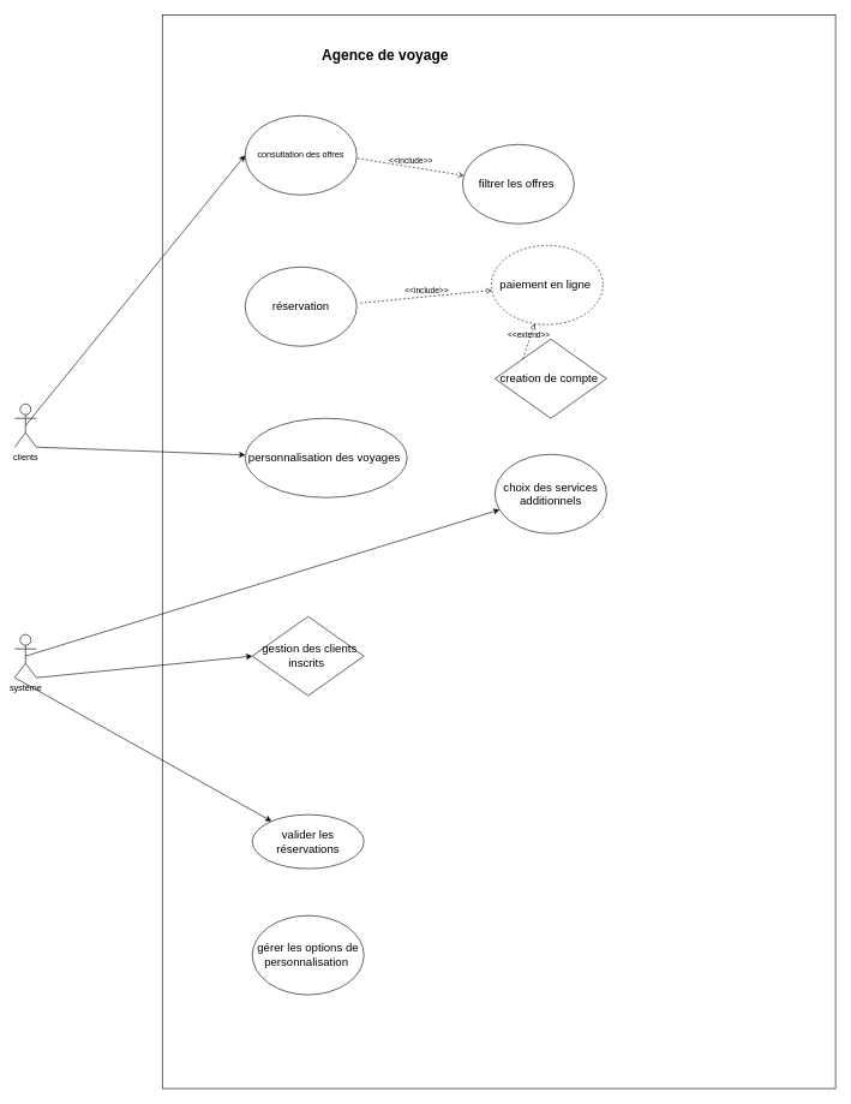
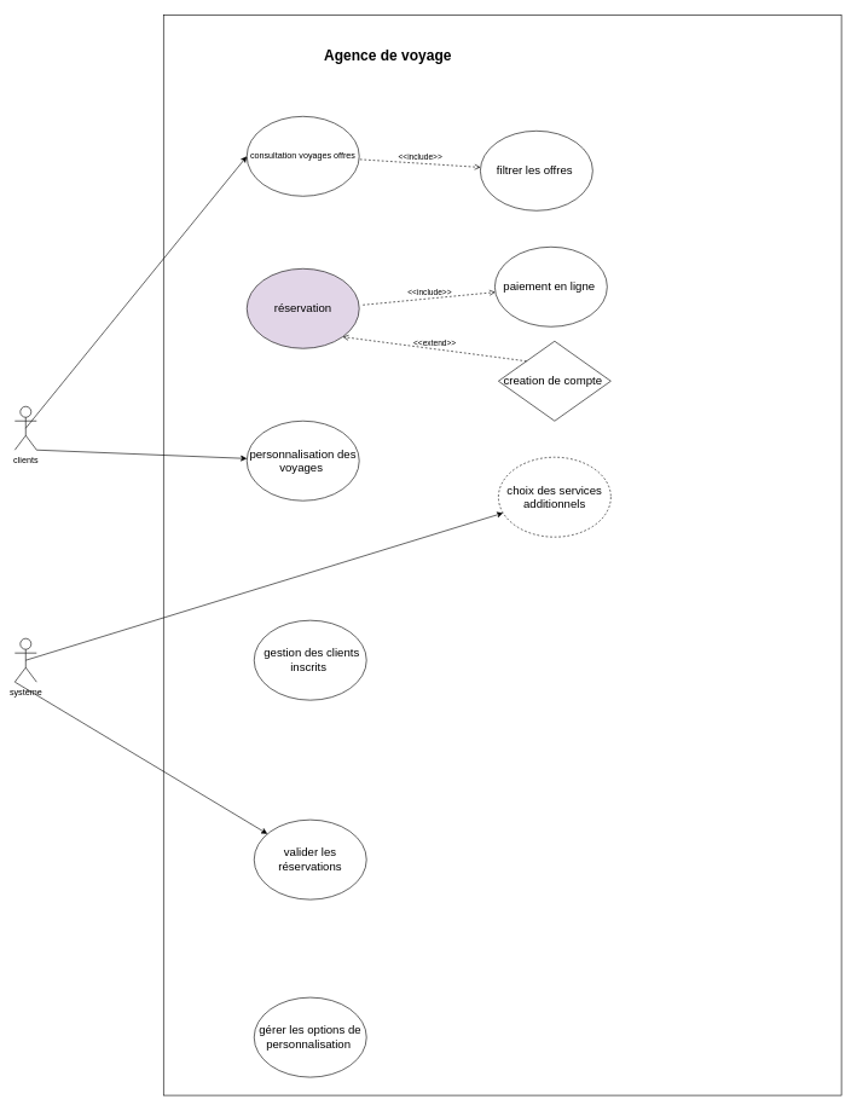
- <mxCell id="9" value="&lt;br&gt;&lt;span lang=&quot;FR&quot;&gt;&amp;nbsp; &amp;nbsp;&lt;br&gt;consultation des offres &lt;/span&gt;&lt;br&gt;&lt;br&gt;&lt;br&gt;" style="ellipse;whiteSpace=wrap;html=1;" parent="1" vertex="1"><mxGeometry x="340" y="160" width="155" height="110" as="geometry" /></mxCell>
+ <mxCell id="9" value="&lt;br&gt;&lt;span lang=&quot;FR&quot;&gt;&amp;nbsp; &amp;nbsp;&lt;br&gt;consultation voyages offres &lt;/span&gt;&lt;br&gt;&lt;br&gt;&lt;br&gt;" style="ellipse;whiteSpace=wrap;html=1;" parent="1" vertex="1"><mxGeometry x="340" y="160" width="155" height="110" as="geometry" /></mxCell>
- <mxCell id="15" value="&lt;span style=&quot;font-size: 12pt; line-height: 115%; font-family: Aptos, sans-serif;&quot; lang=&quot;FR&quot;&gt;filtrer les offres&amp;nbsp;&lt;/span&gt;" style="ellipse;whiteSpace=wrap;html=1;" parent="1" vertex="1"><mxGeometry x="642" y="200" width="155" height="110" as="geometry" /></mxCell>
+ <mxCell id="15" value="&lt;span style=&quot;font-size: 12pt; line-height: 115%; font-family: Aptos, sans-serif;&quot; lang=&quot;FR&quot;&gt;filtrer les offres&amp;nbsp;&lt;/span&gt;" style="ellipse;whiteSpace=wrap;html=1;" parent="1" vertex="1"><mxGeometry x="662" y="180" width="155" height="110" as="geometry" /></mxCell>
- <mxCell id="16" value="&lt;span style=&quot;font-size: 12pt; line-height: 115%; font-family: Aptos, sans-serif;&quot; lang=&quot;FR&quot;&gt;paiement en ligne&amp;nbsp;&lt;/span&gt;" style="ellipse;whiteSpace=wrap;html=1;dashed=1;" parent="1" vertex="1"><mxGeometry x="682" y="340" width="155" height="110" as="geometry" /></mxCell>
+ <mxCell id="16" value="&lt;span style=&quot;font-size: 12pt; line-height: 115%; font-family: Aptos, sans-serif;&quot; lang=&quot;FR&quot;&gt;paiement en ligne&amp;nbsp;&lt;/span&gt;" style="ellipse;whiteSpace=wrap;html=1;" parent="1" vertex="1"><mxGeometry x="682" y="340" width="155" height="110" as="geometry" /></mxCell>
- <mxCell id="10" value="&lt;span style=&quot;font-size: 12pt; line-height: 115%; font-family: Aptos, sans-serif;&quot; lang=&quot;FR&quot;&gt;réservation&lt;/span&gt;" style="ellipse;whiteSpace=wrap;html=1;" parent="1" vertex="1"><mxGeometry x="340" y="370" width="155" height="110" as="geometry" /></mxCell>
+ <mxCell id="10" value="&lt;span style=&quot;font-size: 12pt; line-height: 115%; font-family: Aptos, sans-serif;&quot; lang=&quot;FR&quot;&gt;réservation&lt;/span&gt;" style="ellipse;whiteSpace=wrap;html=1;fillColor=#e1d5e7;" parent="1" vertex="1"><mxGeometry x="340" y="370" width="155" height="110" as="geometry" /></mxCell>
- <mxCell id="23" value="&amp;lt;&amp;lt;extend&amp;gt;&amp;gt;" style="html=1;verticalAlign=bottom;labelBackgroundColor=none;endArrow=open;endFill=0;dashed=1;exitX=0;exitY=0;exitDx=0;exitDy=0;" edge="1" parent="1" source="17" target="16"><mxGeometry width="160" relative="1" as="geometry"><mxPoint x="510" y="590" as="sourcePoint" /><mxPoint x="670" y="590" as="targetPoint" /></mxGeometry></mxCell>
+ <mxCell id="23" value="&amp;lt;&amp;lt;extend&amp;gt;&amp;gt;" style="html=1;verticalAlign=bottom;labelBackgroundColor=none;endArrow=open;endFill=0;dashed=1;entryX=1;entryY=1;entryDx=0;entryDy=0;exitX=0;exitY=0;exitDx=0;exitDy=0;" edge="1" parent="1" source="17" target="10"><mxGeometry width="160" relative="1" as="geometry"><mxPoint x="510" y="590" as="sourcePoint" /><mxPoint x="670" y="590" as="targetPoint" /></mxGeometry></mxCell>
- <mxCell id="11" value="&lt;span style=&quot;font-size: 12pt; line-height: 115%; font-family: Aptos, sans-serif;&quot; lang=&quot;FR&quot;&gt;personnalisation des voyages&amp;nbsp;&lt;/span&gt;" style="ellipse;whiteSpace=wrap;html=1;" parent="1" vertex="1"><mxGeometry x="340" y="580" width="225" height="110" as="geometry" /></mxCell>
+ <mxCell id="11" value="&lt;span style=&quot;font-size: 12pt; line-height: 115%; font-family: Aptos, sans-serif;&quot; lang=&quot;FR&quot;&gt;personnalisation des voyages&amp;nbsp;&lt;/span&gt;" style="ellipse;whiteSpace=wrap;html=1;" parent="1" vertex="1"><mxGeometry x="340" y="580" width="155" height="110" as="geometry" /></mxCell>
- <mxCell id="18" value="&lt;span style=&quot;font-size: 12pt; line-height: 115%; font-family: Aptos, sans-serif;&quot; lang=&quot;FR&quot;&gt;choix des services additionnels&lt;/span&gt;" style="ellipse;whiteSpace=wrap;html=1;" parent="1" vertex="1"><mxGeometry x="687" y="630" width="155" height="110" as="geometry" /></mxCell>
+ <mxCell id="18" value="&lt;span style=&quot;font-size: 12pt; line-height: 115%; font-family: Aptos, sans-serif;&quot; lang=&quot;FR&quot;&gt;choix des services additionnels&lt;/span&gt;" style="ellipse;whiteSpace=wrap;html=1;dashed=1;" parent="1" vertex="1"><mxGeometry x="687" y="630" width="155" height="110" as="geometry" /></mxCell>
- <mxCell id="8" value="&lt;span style=&quot;font-size: 12pt; line-height: 115%; font-family: Aptos, sans-serif;&quot; lang=&quot;FR&quot;&gt;&amp;nbsp;gestion des clients inscrits&amp;nbsp;&lt;/span&gt;" style="rhombus;whiteSpace=wrap;html=1;" parent="1" vertex="1"><mxGeometry x="350" y="855" width="155" height="110" as="geometry" /></mxCell>
+ <mxCell id="8" value="&lt;span style=&quot;font-size: 12pt; line-height: 115%; font-family: Aptos, sans-serif;&quot; lang=&quot;FR&quot;&gt;&amp;nbsp;gestion des clients inscrits&amp;nbsp;&lt;/span&gt;" style="ellipse;whiteSpace=wrap;html=1;" parent="1" vertex="1"><mxGeometry x="350" y="855" width="155" height="110" as="geometry" /></mxCell>
- <mxCell id="14" value="" style="endArrow=classic;html=1;fontSize=20;entryX=0;entryY=0.5;entryDx=0;entryDy=0;exitX=1;exitY=1;exitDx=0;exitDy=0;exitPerimeter=0;" parent="1" source="7" target="8" edge="1"><mxGeometry width="50" height="50" relative="1" as="geometry"><mxPoint x="1030" y="530" as="sourcePoint" /><mxPoint x="480" y="640" as="targetPoint" /><Array as="points" /></mxGeometry></mxCell>
- <mxCell id="19" value="&lt;span style=&quot;font-size: 12pt; line-height: 115%; font-family: Aptos, sans-serif;&quot; lang=&quot;FR&quot;&gt;valider les réservations&lt;/span&gt;" style="ellipse;whiteSpace=wrap;html=1;" vertex="1" parent="1"><mxGeometry x="350" y="1130" width="155" height="75" as="geometry" /></mxCell>
+ <mxCell id="19" value="&lt;span style=&quot;font-size: 12pt; line-height: 115%; font-family: Aptos, sans-serif;&quot; lang=&quot;FR&quot;&gt;valider les réservations&lt;/span&gt;" style="ellipse;whiteSpace=wrap;html=1;" vertex="1" parent="1"><mxGeometry x="350" y="1130" width="155" height="110" as="geometry" /></mxCell>
- <mxCell id="20" value="&lt;font face=&quot;Aptos, sans-serif&quot;&gt;&lt;span style=&quot;font-size: 16px;&quot;&gt;gérer les options de personnalisation&amp;nbsp;&lt;/span&gt;&lt;/font&gt;" style="ellipse;whiteSpace=wrap;html=1;" vertex="1" parent="1"><mxGeometry x="350" y="1270" width="155" height="110" as="geometry" /></mxCell>
+ <mxCell id="20" value="&lt;font face=&quot;Aptos, sans-serif&quot;&gt;&lt;span style=&quot;font-size: 16px;&quot;&gt;gérer les options de personnalisation&amp;nbsp;&lt;/span&gt;&lt;/font&gt;" style="ellipse;whiteSpace=wrap;html=1;" vertex="1" parent="1"><mxGeometry x="350" y="1375" width="155" height="110" as="geometry" /></mxCell>
